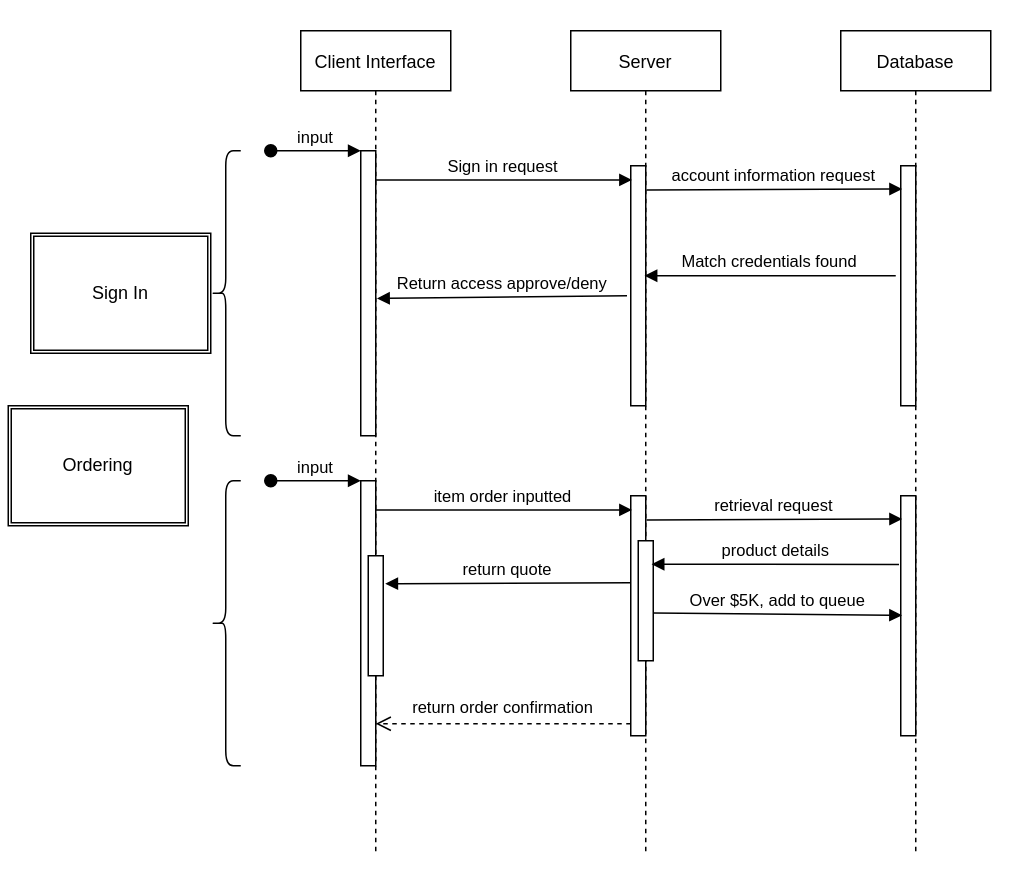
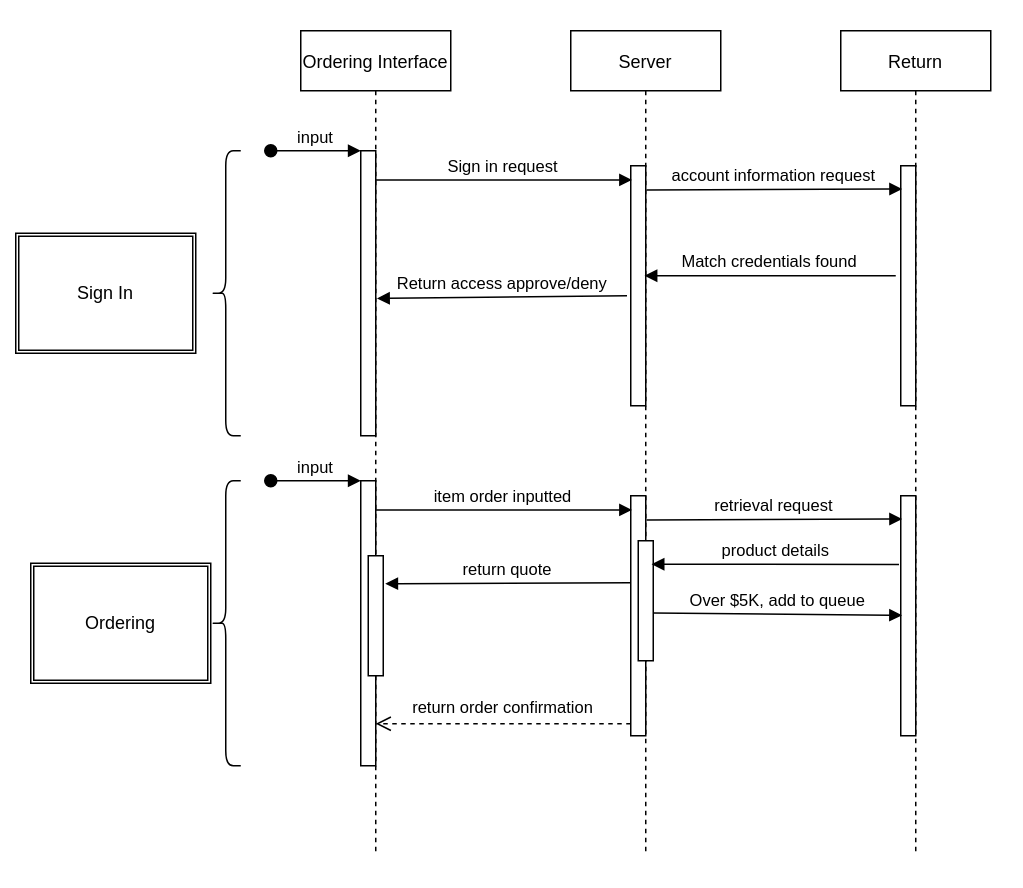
- <mxCell id="2" value="Client Interface" style="shape=umlLifeline;perimeter=lifelinePerimeter;container=1;collapsible=0;recursiveResize=0;rounded=0;shadow=0;strokeWidth=1;" vertex="1" parent="1"><mxGeometry x="200" y="20" width="100" height="550" as="geometry" /></mxCell>
+ <mxCell id="2" value="Ordering Interface" style="shape=umlLifeline;perimeter=lifelinePerimeter;container=1;collapsible=0;recursiveResize=0;rounded=0;shadow=0;strokeWidth=1;" vertex="1" parent="1"><mxGeometry x="200" y="20" width="100" height="550" as="geometry" /></mxCell>
- <mxCell id="4" value="Database" style="shape=umlLifeline;perimeter=lifelinePerimeter;container=1;collapsible=0;recursiveResize=0;rounded=0;shadow=0;strokeWidth=1;" vertex="1" parent="1"><mxGeometry x="560" y="20" width="100" height="550" as="geometry" /></mxCell>
+ <mxCell id="4" value="Return" style="shape=umlLifeline;perimeter=lifelinePerimeter;container=1;collapsible=0;recursiveResize=0;rounded=0;shadow=0;strokeWidth=1;" vertex="1" parent="1"><mxGeometry x="560" y="20" width="100" height="550" as="geometry" /></mxCell>
- <mxCell id="27" value="Sign In" style="shape=ext;double=1;rounded=0;whiteSpace=wrap;html=1;" vertex="1" parent="1"><mxGeometry x="20" y="155" width="120" height="80" as="geometry" /></mxCell>
+ <mxCell id="27" value="Sign In" style="shape=ext;double=1;rounded=0;whiteSpace=wrap;html=1;" vertex="1" parent="1"><mxGeometry x="10" y="155" width="120" height="80" as="geometry" /></mxCell>
- <mxCell id="28" value="Ordering" style="shape=ext;double=1;rounded=0;whiteSpace=wrap;html=1;" vertex="1" parent="1"><mxGeometry x="5" y="270" width="120" height="80" as="geometry" /></mxCell>
+ <mxCell id="28" value="Ordering" style="shape=ext;double=1;rounded=0;whiteSpace=wrap;html=1;" vertex="1" parent="1"><mxGeometry x="20" y="375" width="120" height="80" as="geometry" /></mxCell>
